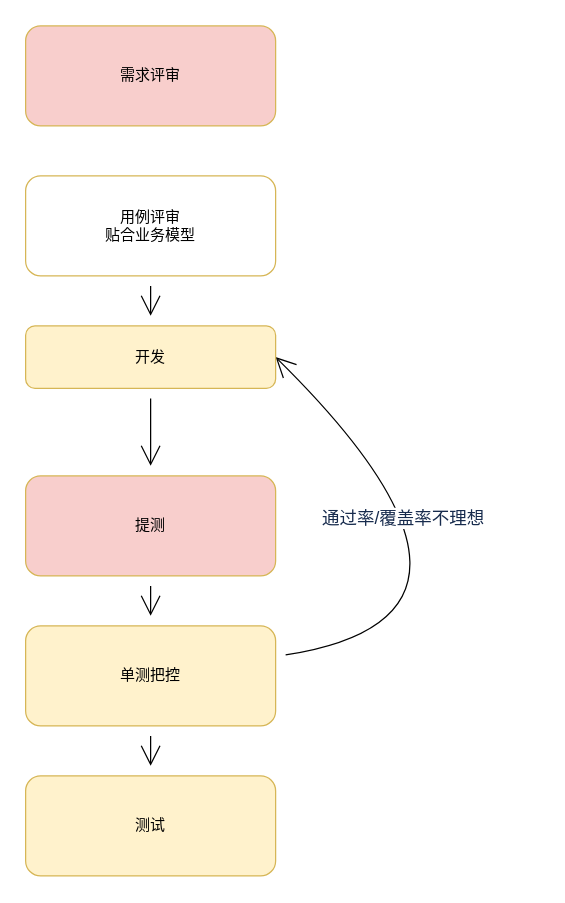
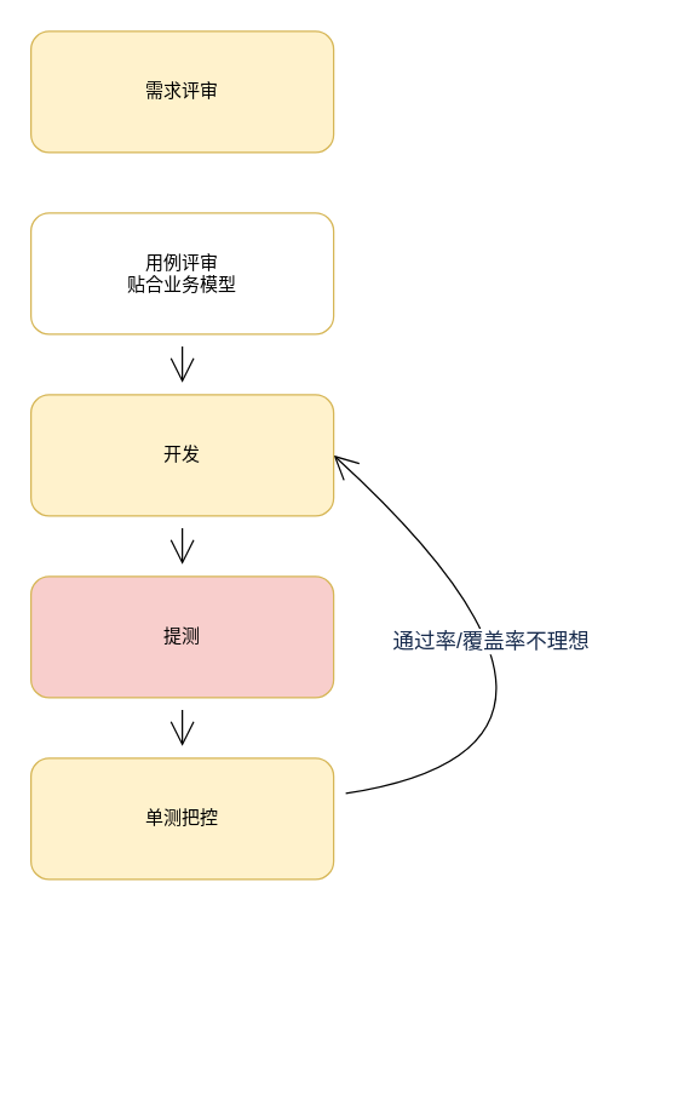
- <mxCell id="2" value="需求评审" style="rounded=1;whiteSpace=wrap;html=1;hachureGap=4;pointerEvents=0;fillColor=#f8cecc;strokeColor=#d6b656;" vertex="1" parent="1"><mxGeometry x="20" y="20" width="200" height="80" as="geometry" /></mxCell>
+ <mxCell id="2" value="需求评审" style="rounded=1;whiteSpace=wrap;html=1;hachureGap=4;pointerEvents=0;fillColor=#fff2cc;strokeColor=#d6b656;" vertex="1" parent="1"><mxGeometry x="20" y="20" width="200" height="80" as="geometry" /></mxCell>
- <mxCell id="12" value="开发" style="rounded=1;whiteSpace=wrap;html=1;hachureGap=4;pointerEvents=0;fillColor=#fff2cc;strokeColor=#d6b656;" vertex="1" parent="1"><mxGeometry x="20" y="260" width="200" height="50" as="geometry" /></mxCell>
+ <mxCell id="12" value="开发" style="rounded=1;whiteSpace=wrap;html=1;hachureGap=4;pointerEvents=0;fillColor=#fff2cc;strokeColor=#d6b656;" vertex="1" parent="1"><mxGeometry x="20" y="260" width="200" height="80" as="geometry" /></mxCell>
- <mxCell id="7" value="" style="edgeStyle=none;curved=1;rounded=0;orthogonalLoop=1;jettySize=auto;html=1;endArrow=open;startSize=14;endSize=14;sourcePerimeterSpacing=8;targetPerimeterSpacing=8;" edge="1" parent="1" source="10" target="13"><mxGeometry relative="1" as="geometry" /></mxCell>
- <mxCell id="13" value="测试" style="rounded=1;whiteSpace=wrap;html=1;hachureGap=4;pointerEvents=0;fillColor=#fff2cc;strokeColor=#d6b656;" vertex="1" parent="1"><mxGeometry x="20" y="620" width="200" height="80" as="geometry" /></mxCell>
